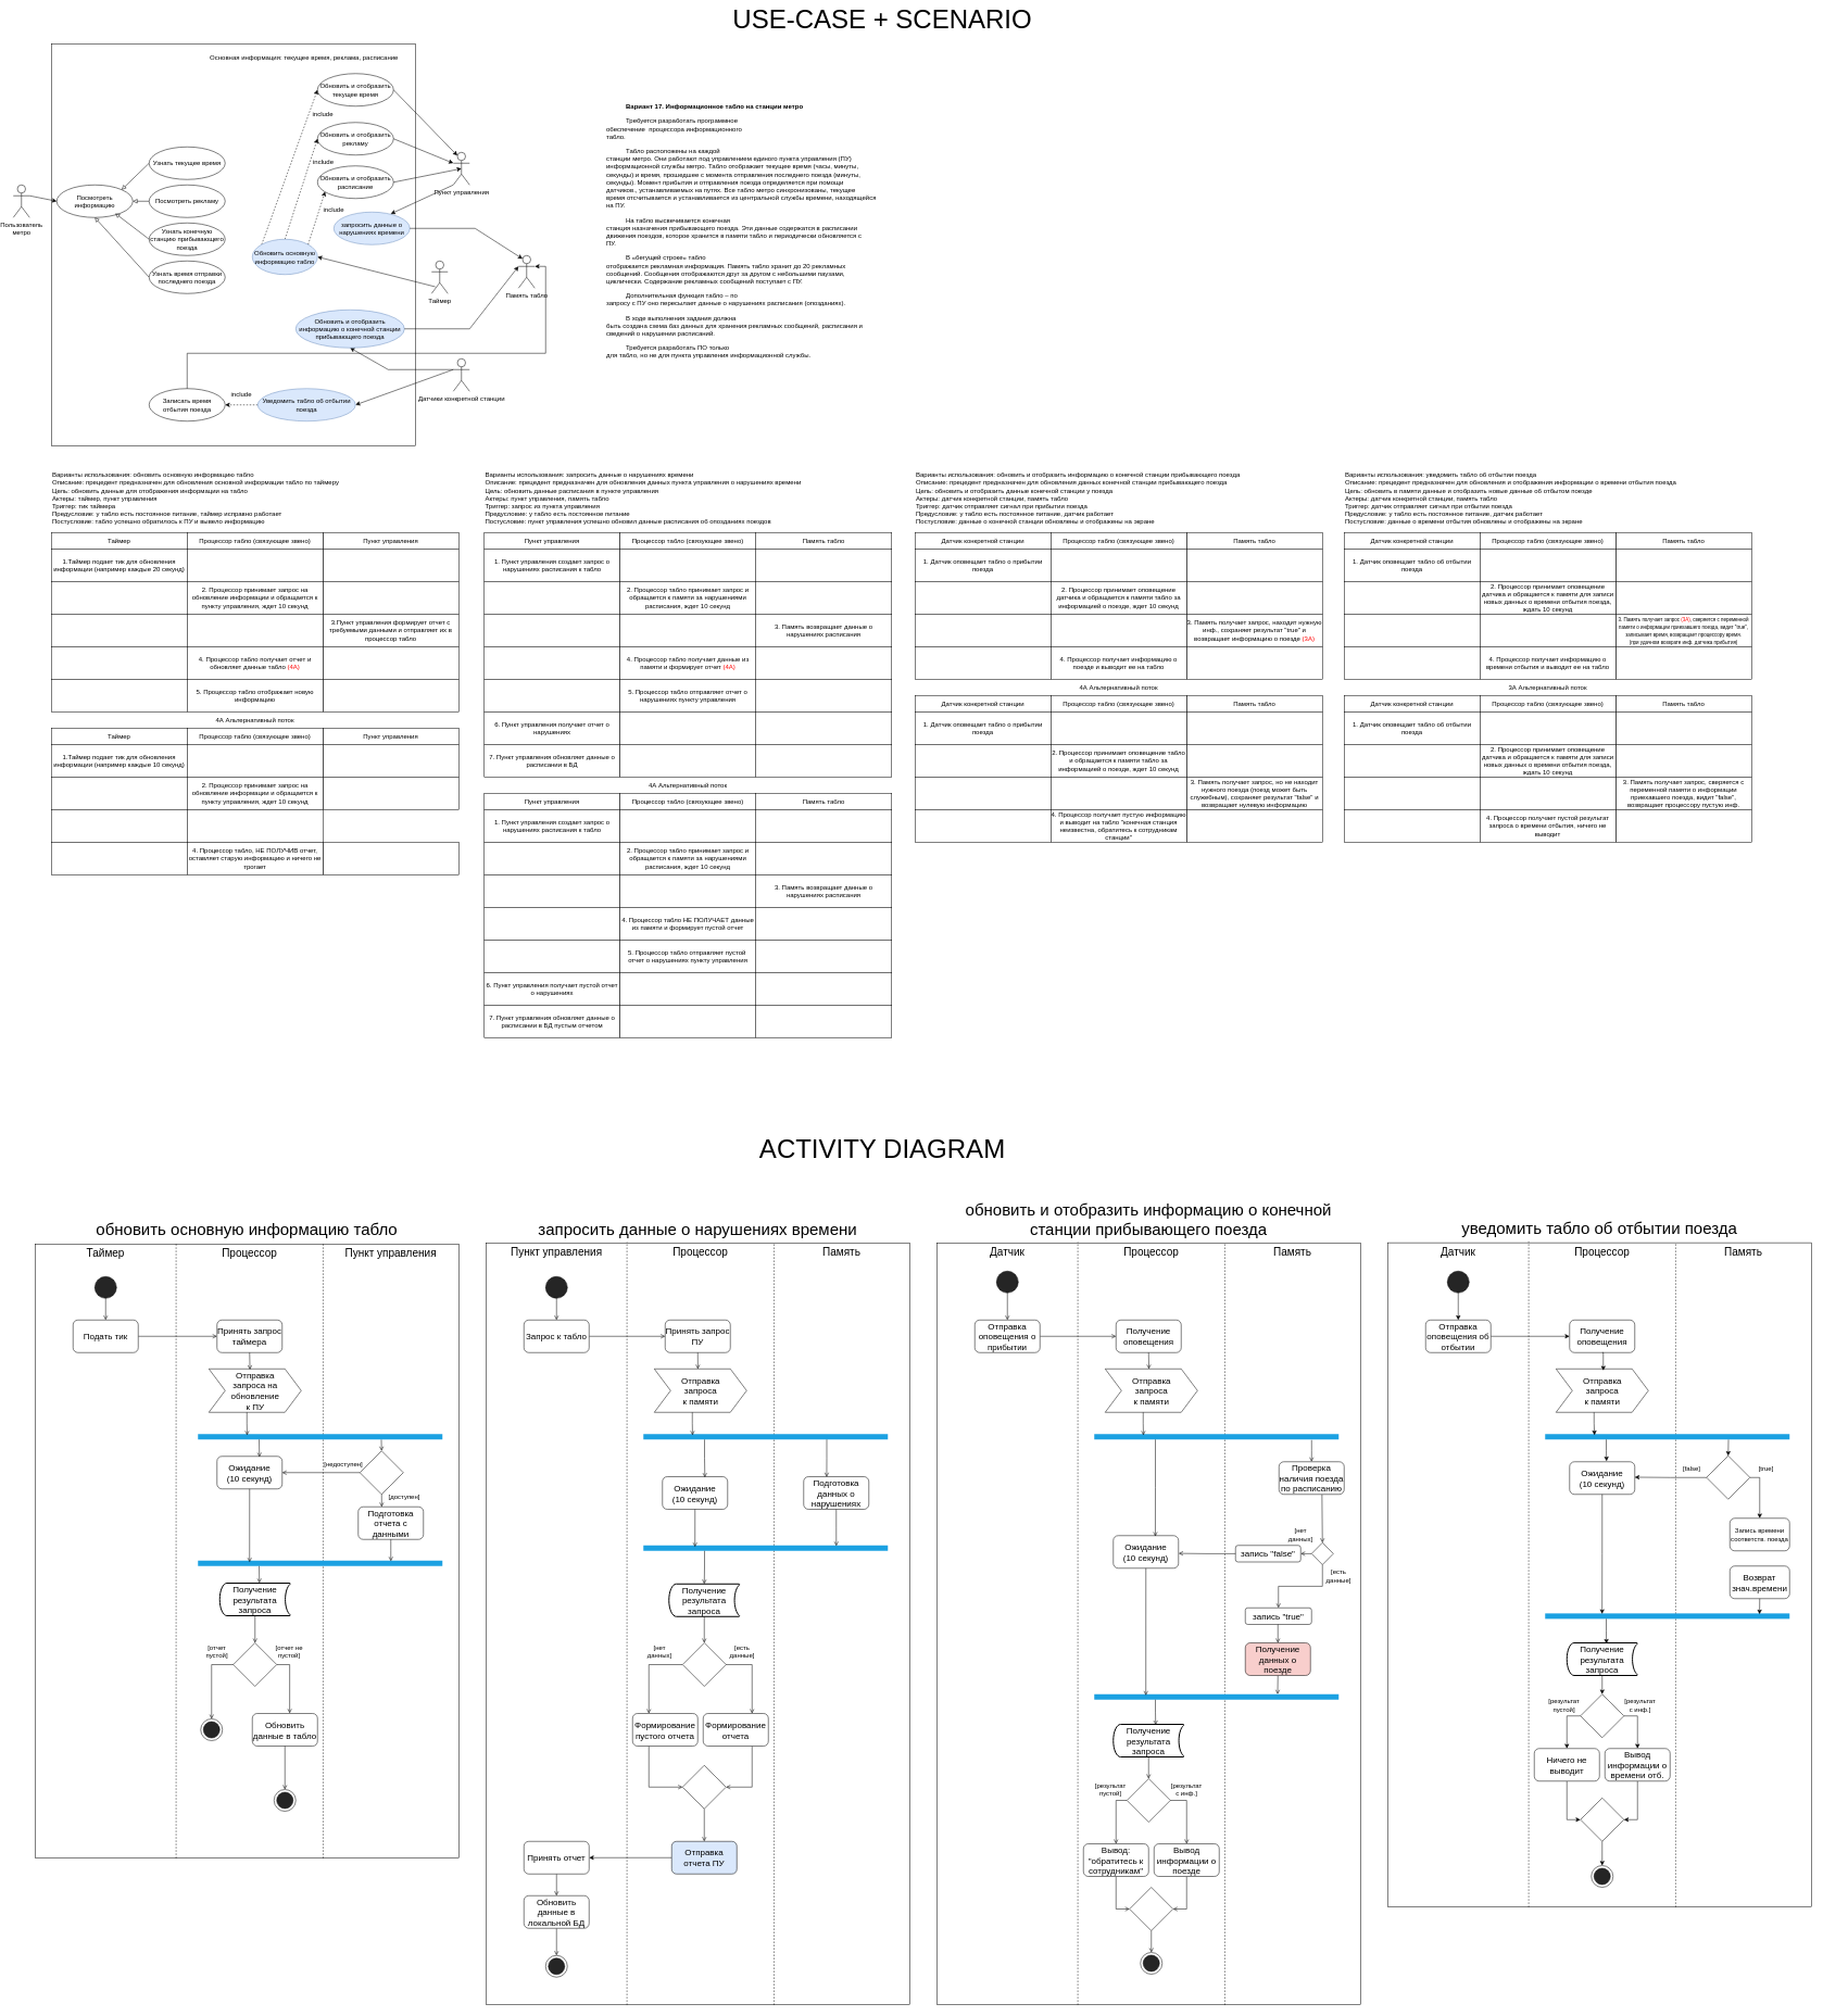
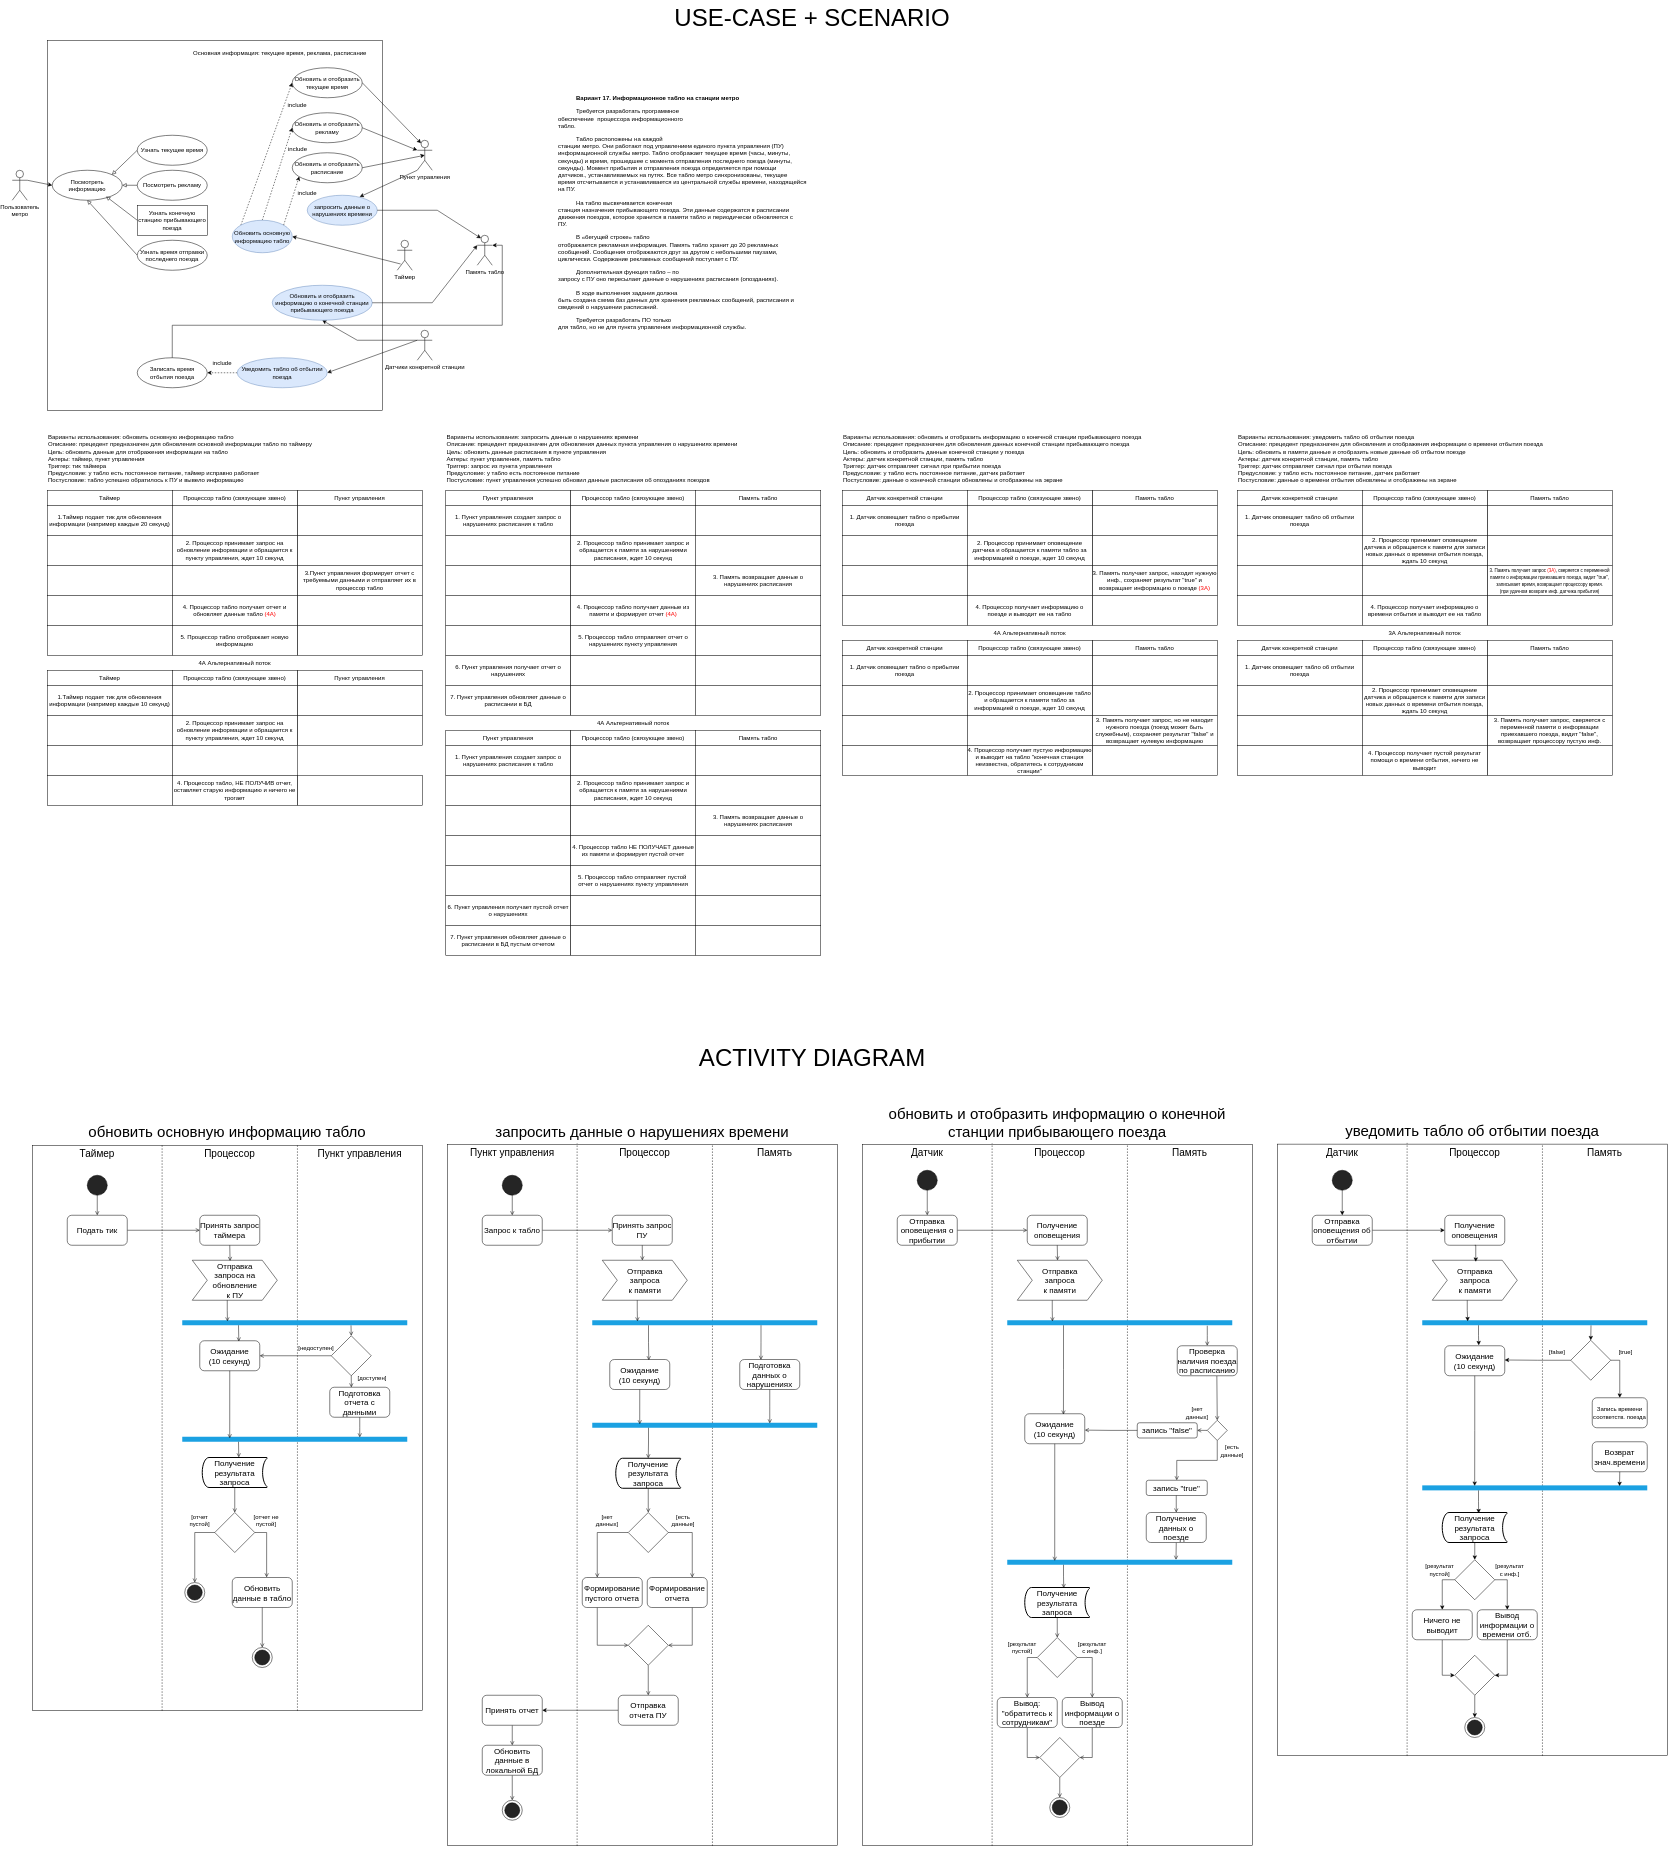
- <mxCell id="19" value="Узнать конечную станцию прибывающего поезда" style="ellipse;whiteSpace=wrap;html=1;" vertex="1" parent="1"><mxGeometry x="270" y="410" width="140" height="60" as="geometry" /></mxCell>
+ <mxCell id="19" value="Узнать конечную станцию прибывающего поезда" style="whiteSpace=wrap;html=1;rounded=0;" vertex="1" parent="1"><mxGeometry x="270" y="410" width="140" height="60" as="geometry" /></mxCell>
- <mxCell id="353" value="4. Процессор получает пустой результат запроса о времени отбытия, ничего не выводит" style="rounded=0;whiteSpace=wrap;html=1;" vertex="1" parent="1"><mxGeometry x="2720" y="1490" width="250" height="60" as="geometry" /></mxCell>
+ <mxCell id="353" value="4. Процессор получает пустой результат помощи о времени отбытия, ничего не выводит" style="rounded=0;whiteSpace=wrap;html=1;" vertex="1" parent="1"><mxGeometry x="2720" y="1490" width="250" height="60" as="geometry" /></mxCell>
- <mxCell id="292" value="&lt;span style=&quot;font-size: 16px;&quot;&gt;Получение данных о поезде&lt;/span&gt;" style="rounded=1;whiteSpace=wrap;html=1;fillColor=#f8cecc;" vertex="1" parent="1"><mxGeometry x="2288" y="3024.5" width="120" height="60" as="geometry" /></mxCell>
+ <mxCell id="292" value="&lt;span style=&quot;font-size: 16px;&quot;&gt;Получение данных о поезде&lt;/span&gt;" style="rounded=1;whiteSpace=wrap;html=1;" vertex="1" parent="1"><mxGeometry x="2288" y="3024.5" width="120" height="60" as="geometry" /></mxCell>
- <mxCell id="260" value="&lt;span style=&quot;font-size: 16px;&quot;&gt;Отправка отчета ПУ&lt;/span&gt;" style="rounded=1;whiteSpace=wrap;html=1;fillColor=#dae8fc;" vertex="1" parent="1"><mxGeometry x="1232" y="3390" width="120" height="60" as="geometry" /></mxCell>
+ <mxCell id="260" value="&lt;span style=&quot;font-size: 16px;&quot;&gt;Отправка отчета ПУ&lt;/span&gt;" style="rounded=1;whiteSpace=wrap;html=1;" vertex="1" parent="1"><mxGeometry x="1232" y="3390" width="120" height="60" as="geometry" /></mxCell>
